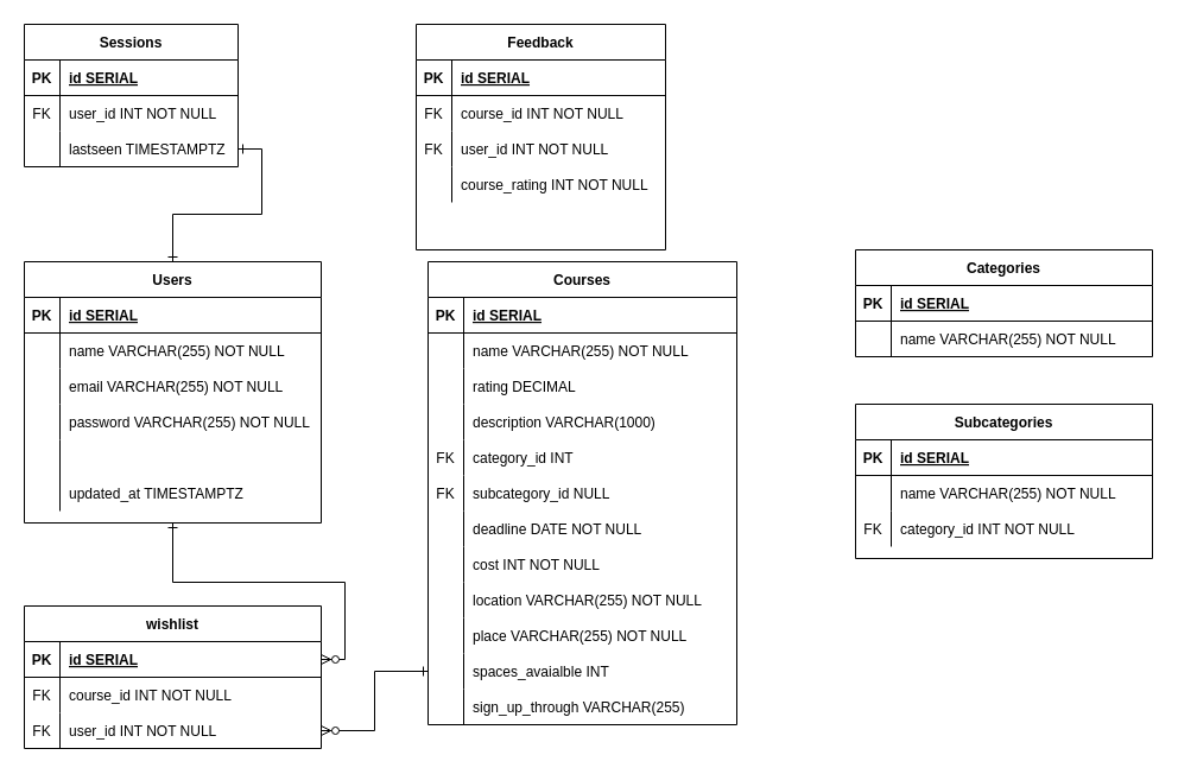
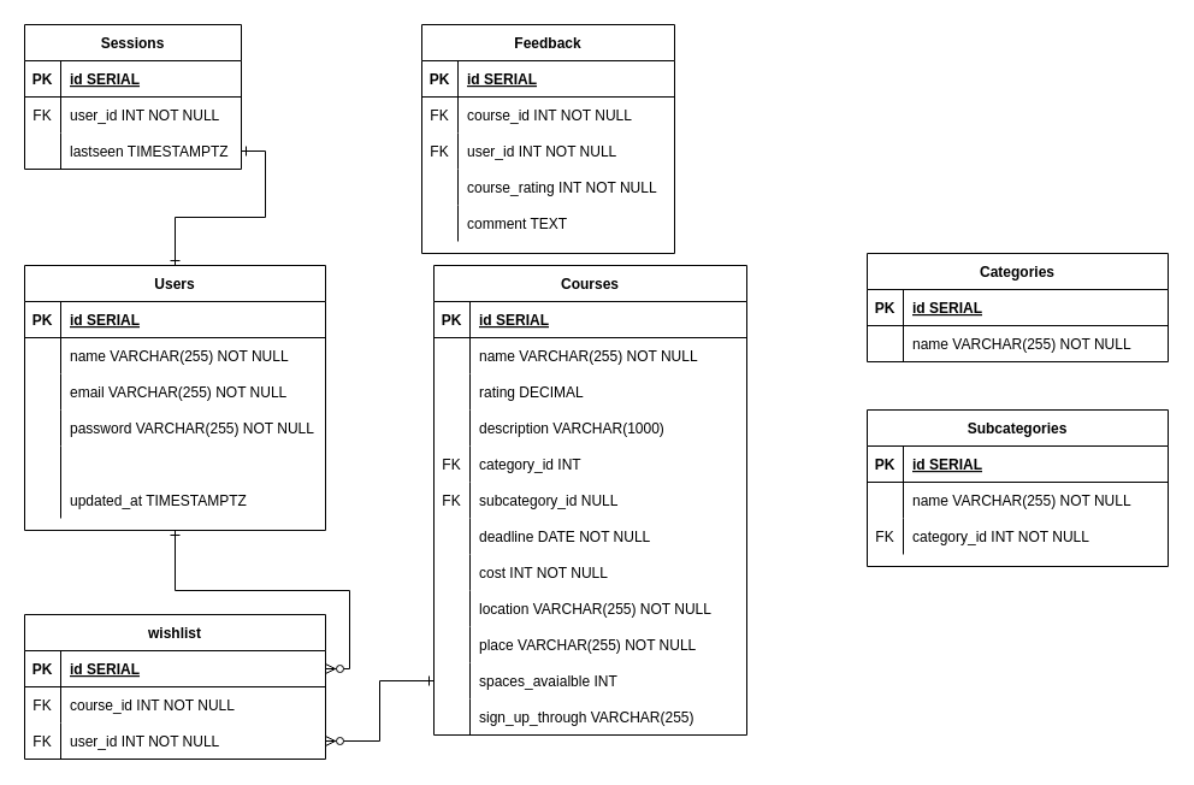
+ <mxCell id="113" value="comment TEXT " style="shape=partialRectangle;connectable=0;fillColor=none;top=0;left=0;bottom=0;right=0;align=left;spacingLeft=6;overflow=hidden;" vertex="1" parent="111"><mxGeometry x="30" width="180" height="30" as="geometry" /></mxCell>
